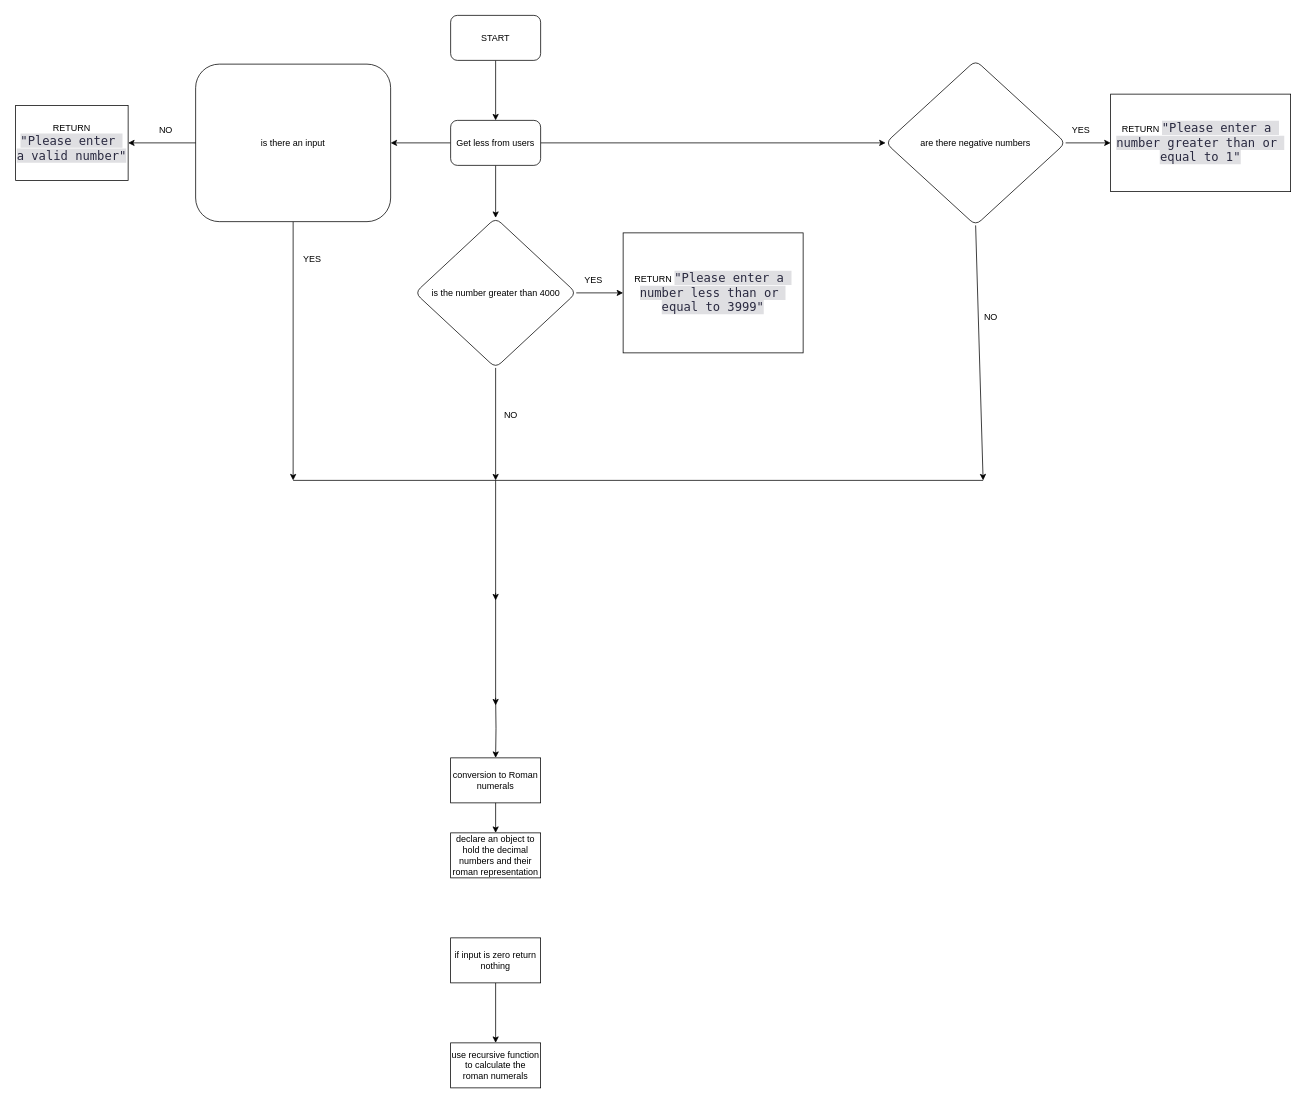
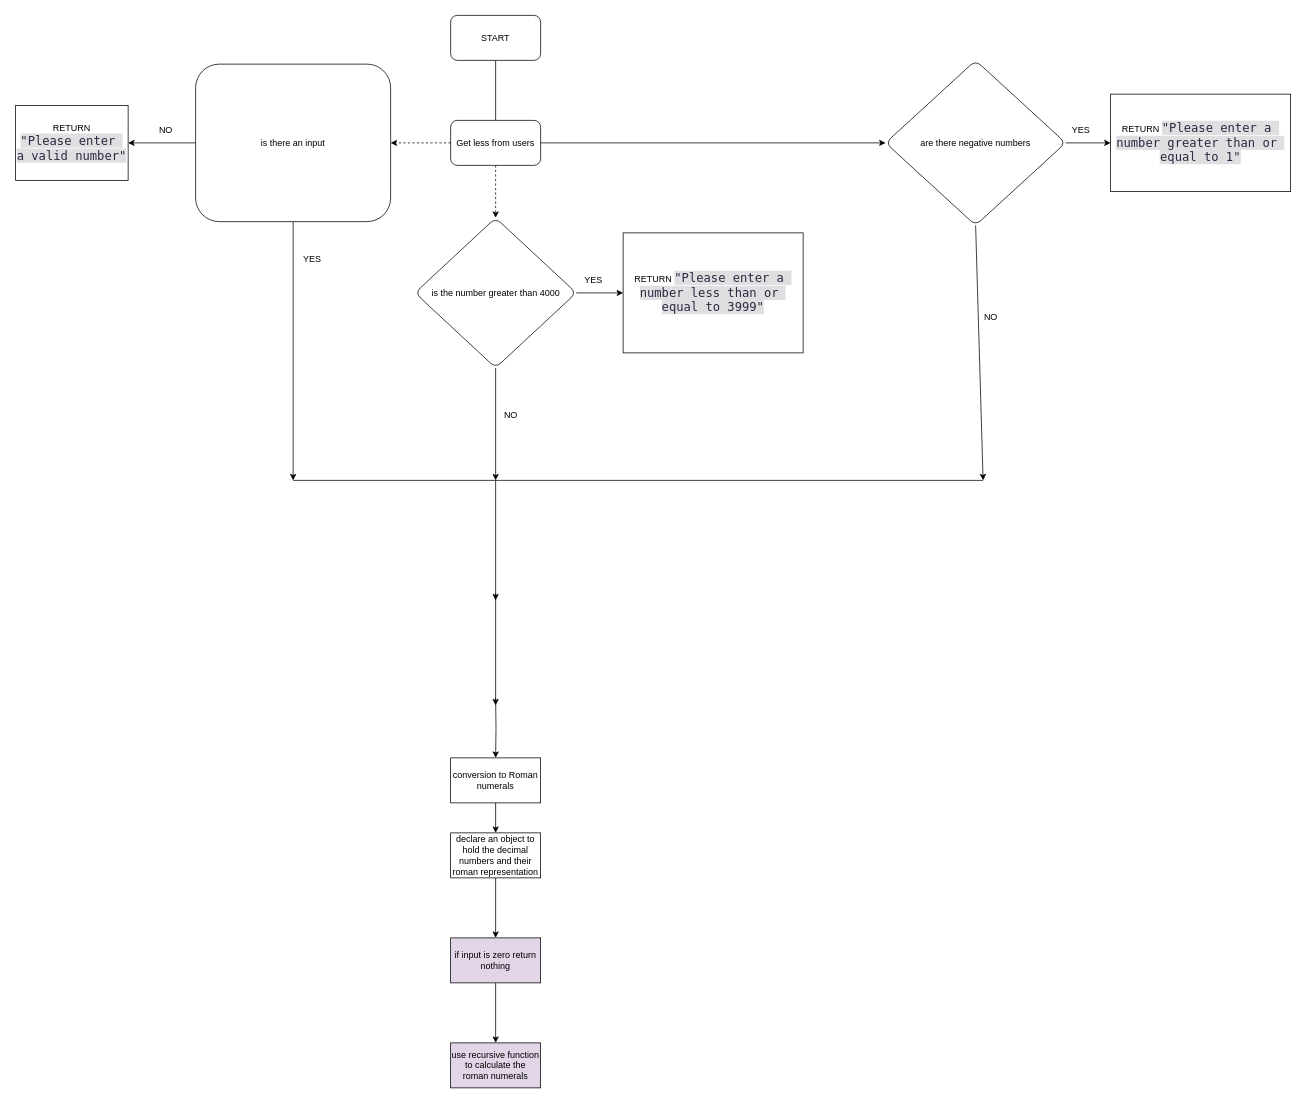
- <mxCell id="2" value="" style="edgeStyle=orthogonalEdgeStyle;rounded=0;orthogonalLoop=1;jettySize=auto;html=1;" parent="1" source="3" target="7" edge="1"><mxGeometry relative="1" as="geometry" /></mxCell>
+ <mxCell id="2" value="" style="edgeStyle=orthogonalEdgeStyle;rounded=0;orthogonalLoop=1;jettySize=auto;html=1;endArrow=none;" parent="1" source="3" target="7" edge="1"><mxGeometry relative="1" as="geometry" /></mxCell>
- <mxCell id="6" value="" style="edgeStyle=orthogonalEdgeStyle;rounded=0;orthogonalLoop=1;jettySize=auto;html=1;" parent="1" source="7" target="11" edge="1"><mxGeometry relative="1" as="geometry" /></mxCell>
+ <mxCell id="6" value="" style="edgeStyle=orthogonalEdgeStyle;rounded=0;orthogonalLoop=1;jettySize=auto;html=1;dashed=1;" parent="1" source="7" target="11" edge="1"><mxGeometry relative="1" as="geometry" /></mxCell>
- <mxCell id="4" value="" style="edgeStyle=orthogonalEdgeStyle;rounded=0;orthogonalLoop=1;jettySize=auto;html=1;" parent="1" source="7" target="8" edge="1"><mxGeometry relative="1" as="geometry" /></mxCell>
+ <mxCell id="4" value="" style="edgeStyle=orthogonalEdgeStyle;rounded=0;orthogonalLoop=1;jettySize=auto;html=1;dashed=1;" parent="1" source="7" target="8" edge="1"><mxGeometry relative="1" as="geometry" /></mxCell>
+ <mxCell id="30" value="" style="edgeStyle=orthogonalEdgeStyle;rounded=0;orthogonalLoop=1;jettySize=auto;html=1;" edge="1" parent="1" source="31" target="33"><mxGeometry relative="1" as="geometry" /></mxCell>
- <mxCell id="33" value="if input is zero return nothing" style="rounded=0;whiteSpace=wrap;html=1;" vertex="1" parent="1"><mxGeometry x="600" y="1250" width="120" height="60" as="geometry" /></mxCell>
+ <mxCell id="33" value="if input is zero return nothing" style="rounded=0;whiteSpace=wrap;html=1;fillColor=#e1d5e7;" vertex="1" parent="1"><mxGeometry x="600" y="1250" width="120" height="60" as="geometry" /></mxCell>
- <mxCell id="34" value="use recursive function to calculate the roman numerals" style="whiteSpace=wrap;html=1;rounded=0;" vertex="1" parent="1"><mxGeometry x="600" y="1390" width="120" height="60" as="geometry" /></mxCell>
+ <mxCell id="34" value="use recursive function to calculate the roman numerals" style="whiteSpace=wrap;html=1;rounded=0;fillColor=#e1d5e7;" vertex="1" parent="1"><mxGeometry x="600" y="1390" width="120" height="60" as="geometry" /></mxCell>
